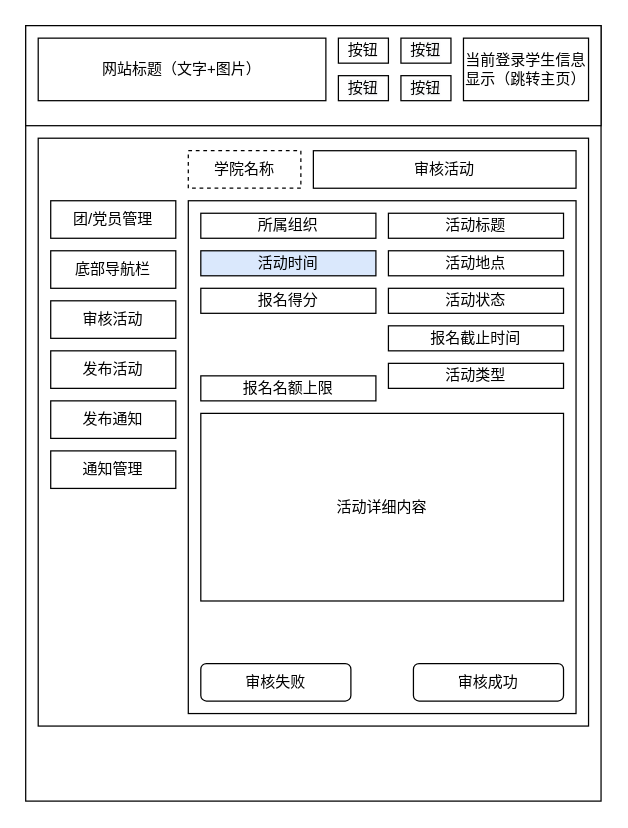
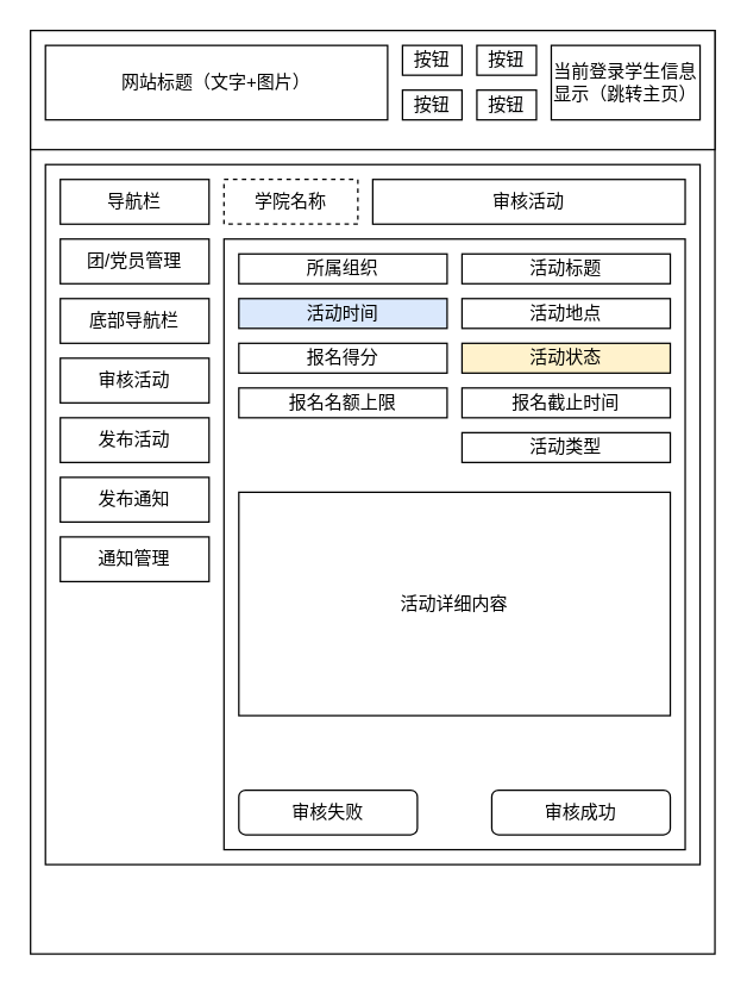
+ <mxCell id="16" value="导航栏" style="rounded=0;whiteSpace=wrap;html=1;" parent="1" vertex="1"><mxGeometry x="40" y="120" width="100" height="30" as="geometry" /></mxCell>
- <mxCell id="25" value="活动状态" style="rounded=0;whiteSpace=wrap;html=1;" parent="1" vertex="1"><mxGeometry x="310" y="230" width="140" height="20" as="geometry" /></mxCell>
+ <mxCell id="25" value="活动状态" style="rounded=0;whiteSpace=wrap;html=1;fillColor=#fff2cc;" parent="1" vertex="1"><mxGeometry x="310" y="230" width="140" height="20" as="geometry" /></mxCell>
- <mxCell id="23" value="报名名额上限" style="rounded=0;whiteSpace=wrap;html=1;" parent="1" vertex="1"><mxGeometry x="160" y="300" width="140" height="20" as="geometry" /></mxCell>
+ <mxCell id="23" value="报名名额上限" style="rounded=0;whiteSpace=wrap;html=1;" parent="1" vertex="1"><mxGeometry x="160" y="260" width="140" height="20" as="geometry" /></mxCell>
